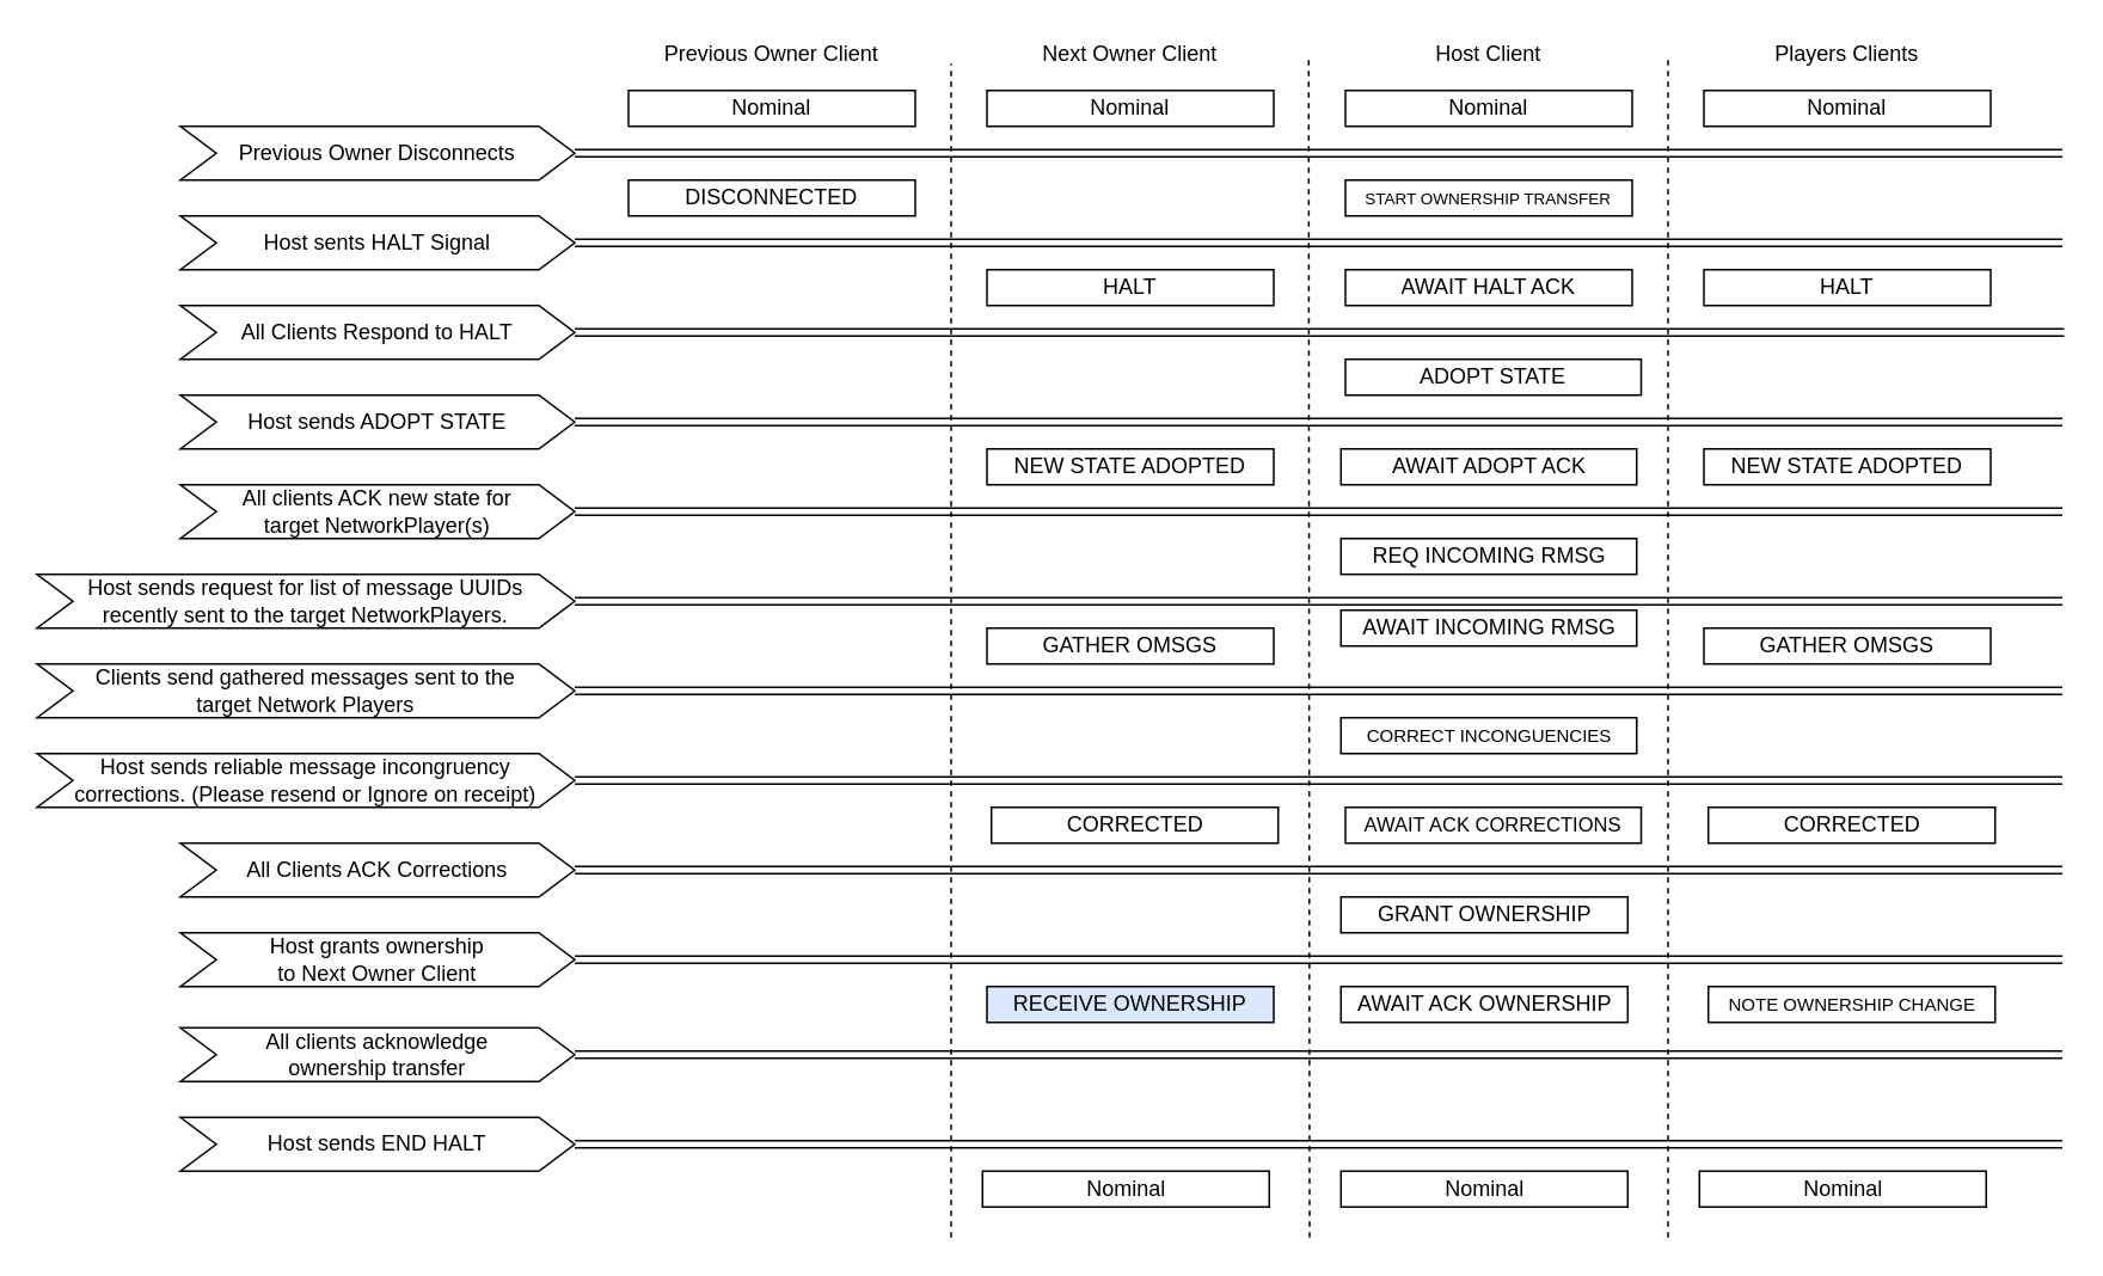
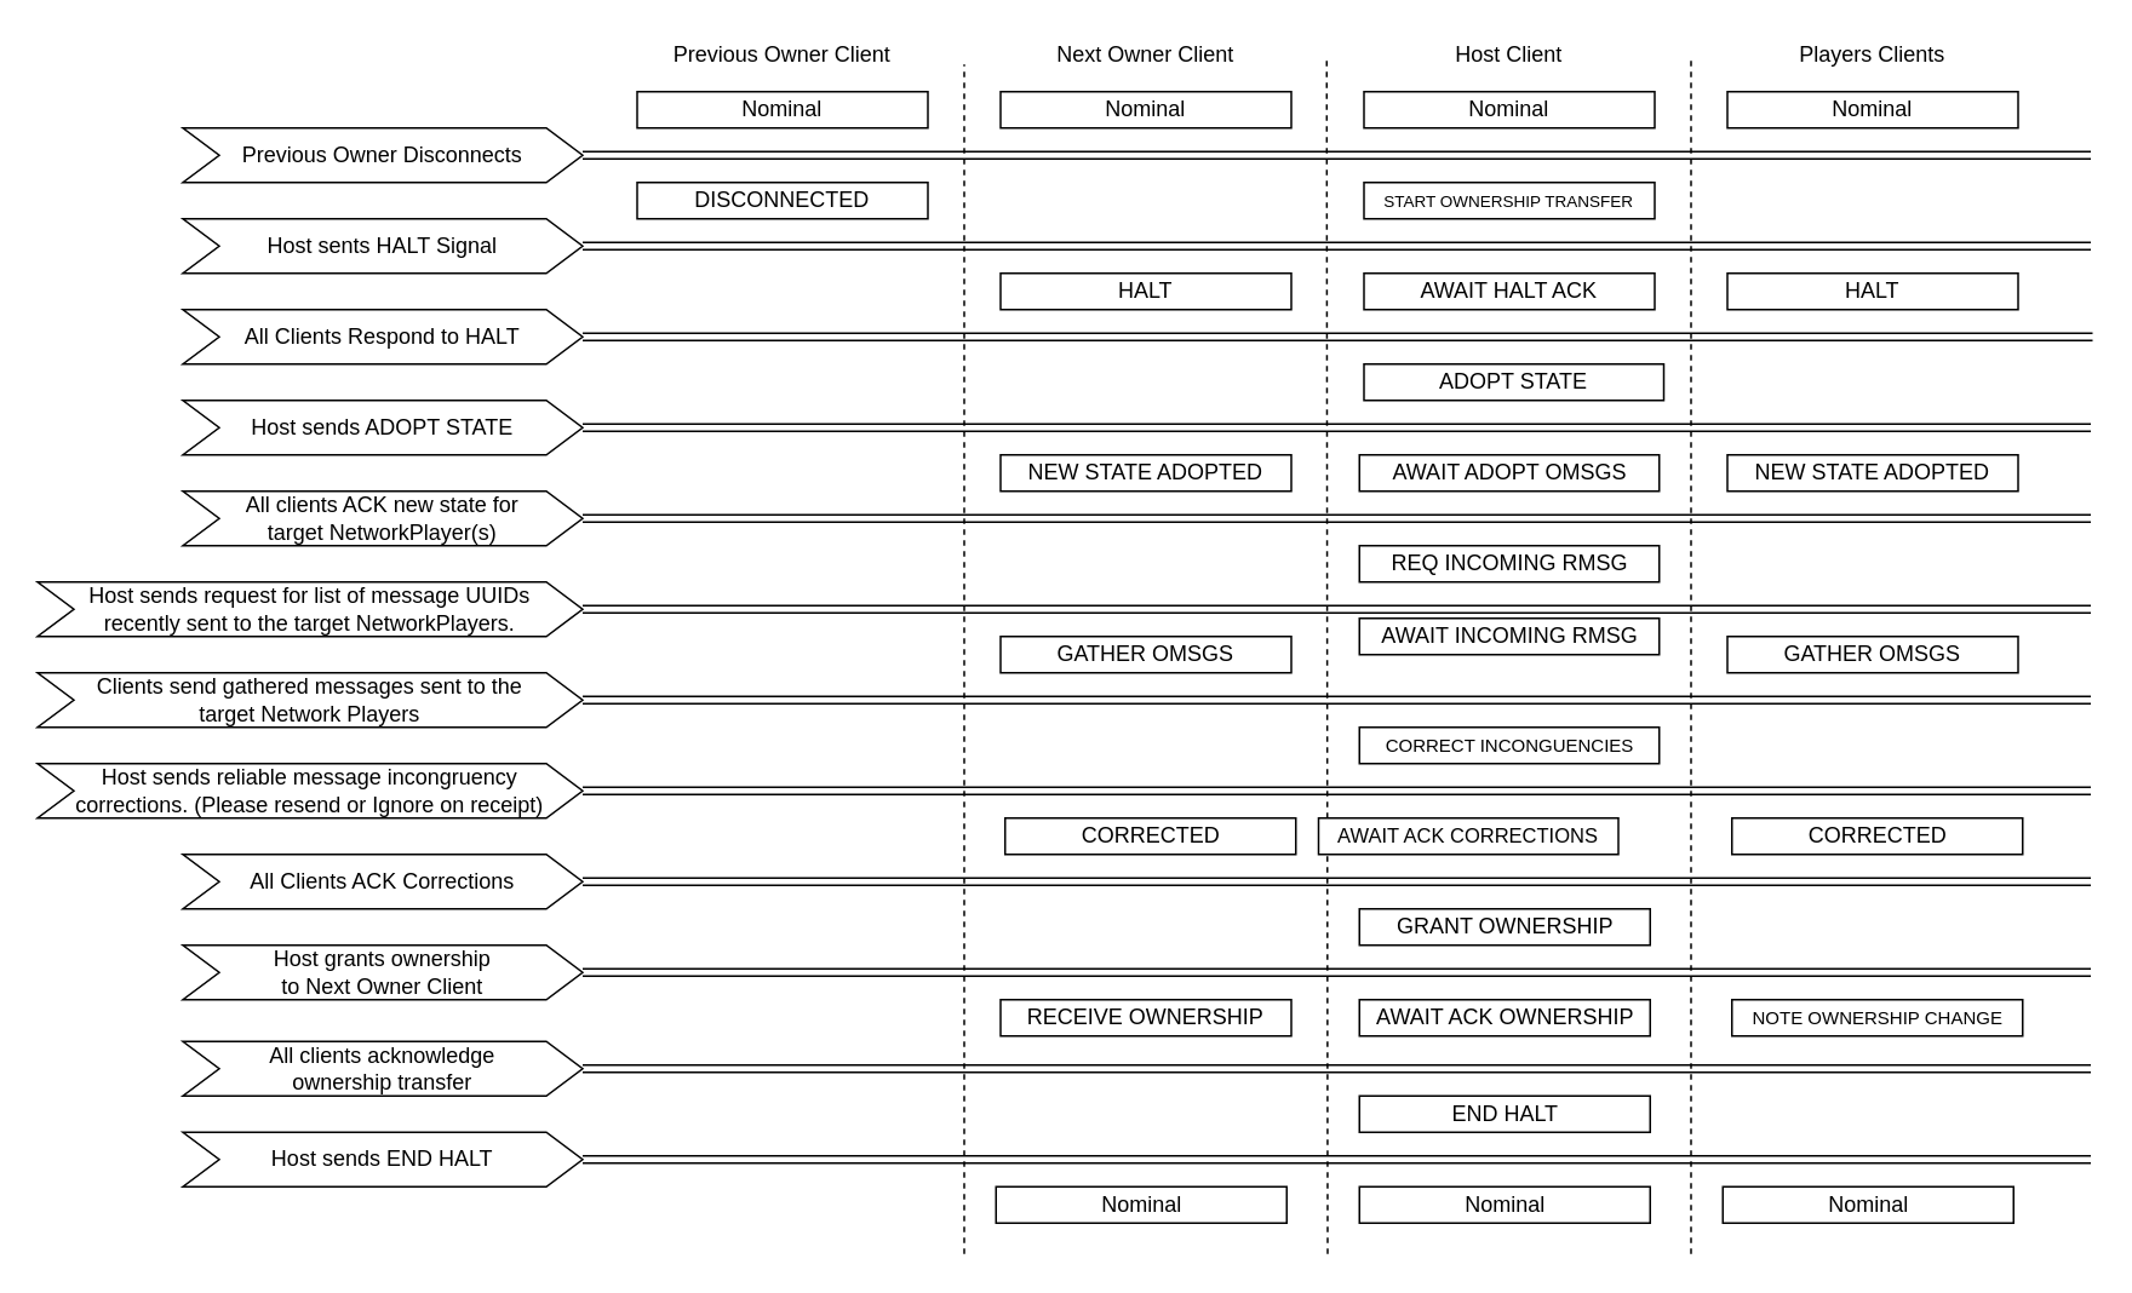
- <mxCell id="34" value="&lt;font style=&quot;font-size: 12px&quot;&gt;AWAIT ADOPT ACK&lt;/font&gt;" style="rounded=1;whiteSpace=wrap;html=1;arcSize=0;" vertex="1" parent="1"><mxGeometry x="747.5" y="250" width="165" height="20" as="geometry" /></mxCell>
+ <mxCell id="34" value="&lt;font style=&quot;font-size: 12px&quot;&gt;AWAIT ADOPT OMSGS&lt;/font&gt;" style="rounded=1;whiteSpace=wrap;html=1;arcSize=0;" vertex="1" parent="1"><mxGeometry x="747.5" y="250" width="165" height="20" as="geometry" /></mxCell>
- <mxCell id="47" value="&lt;font style=&quot;font-size: 11px&quot;&gt;AWAIT ACK CORRECTIONS&lt;/font&gt;" style="rounded=1;whiteSpace=wrap;html=1;arcSize=0;" vertex="1" parent="1"><mxGeometry x="750" y="450" width="165" height="20" as="geometry" /></mxCell>
+ <mxCell id="47" value="&lt;font style=&quot;font-size: 11px&quot;&gt;AWAIT ACK CORRECTIONS&lt;/font&gt;" style="rounded=1;whiteSpace=wrap;html=1;arcSize=0;" vertex="1" parent="1"><mxGeometry x="725" y="450" width="165" height="20" as="geometry" /></mxCell>
- <mxCell id="51" value="RECEIVE OWNERSHIP" style="rounded=1;whiteSpace=wrap;html=1;arcSize=0;fillColor=#dae8fc;" vertex="1" parent="1"><mxGeometry x="550" y="550" width="160" height="20" as="geometry" /></mxCell>
+ <mxCell id="51" value="RECEIVE OWNERSHIP" style="rounded=1;whiteSpace=wrap;html=1;arcSize=0;" vertex="1" parent="1"><mxGeometry x="550" y="550" width="160" height="20" as="geometry" /></mxCell>
+ <mxCell id="57" value="END HALT" style="rounded=1;whiteSpace=wrap;html=1;arcSize=0;" vertex="1" parent="1"><mxGeometry x="747.5" y="603" width="160" height="20" as="geometry" /></mxCell>
